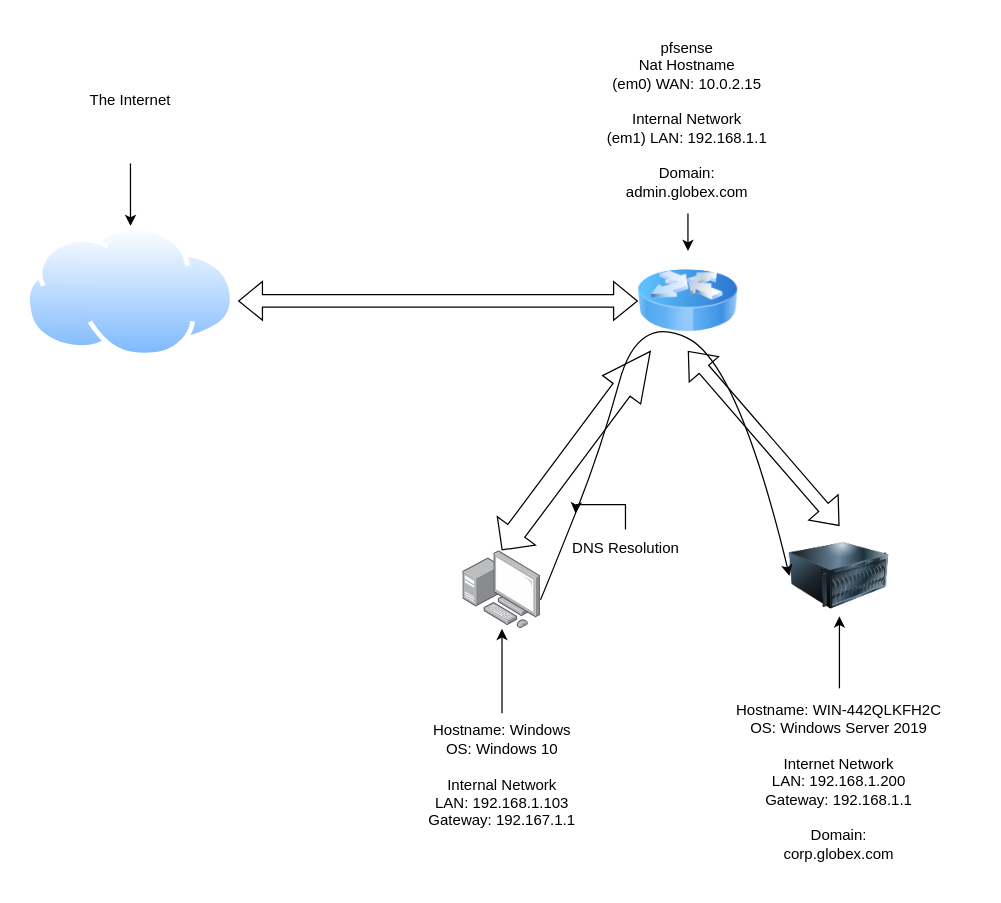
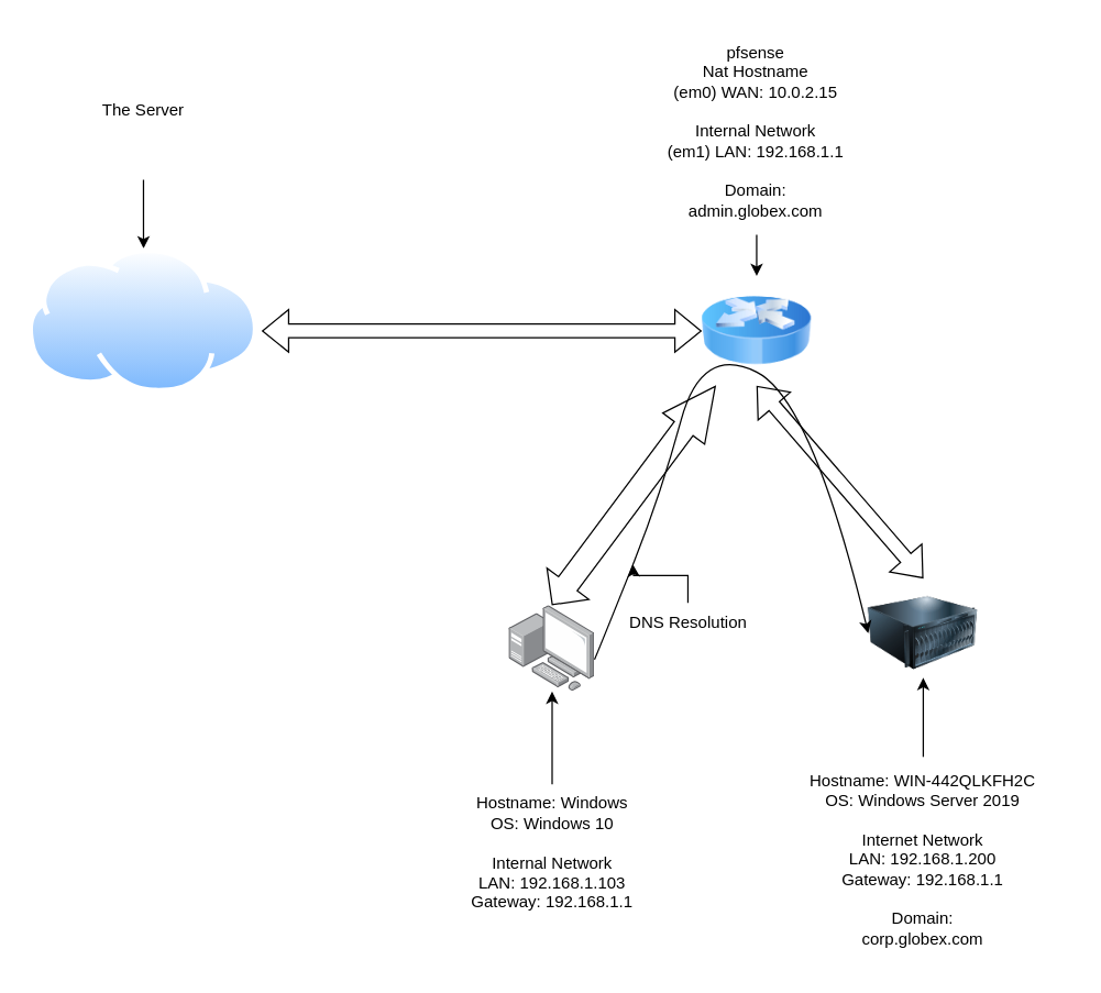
- <mxCell id="8" value="The Internet" style="text;html=1;strokeColor=none;fillColor=none;align=center;verticalAlign=middle;whiteSpace=wrap;rounded=0;" parent="1" vertex="1"><mxGeometry x="23.93" y="30" width="160" height="100" as="geometry" /></mxCell>
+ <mxCell id="8" value="The Server" style="text;html=1;strokeColor=none;fillColor=none;align=center;verticalAlign=middle;whiteSpace=wrap;rounded=0;" parent="1" vertex="1"><mxGeometry x="23.93" y="30" width="160" height="100" as="geometry" /></mxCell>
- <mxCell id="19" value="DNS Resolution" style="text;html=1;align=center;verticalAlign=middle;resizable=0;points=[];autosize=1;strokeColor=none;fillColor=none;" vertex="1" parent="1"><mxGeometry x="445" y="423" width="110" height="30" as="geometry" /></mxCell>
+ <mxCell id="19" value="DNS Resolution" style="text;html=1;align=center;verticalAlign=middle;resizable=0;points=[];autosize=1;strokeColor=none;fillColor=none;" vertex="1" parent="1"><mxGeometry x="445" y="438" width="110" height="30" as="geometry" /></mxCell>
- <mxCell id="12" value="Hostname: Windows&lt;br&gt;OS: Windows 10&lt;br&gt;&lt;br&gt;Internal Network&lt;br&gt;LAN: 192.168.1.103&lt;br&gt;Gateway: 192.167.1.1" style="text;html=1;strokeColor=none;fillColor=none;align=center;verticalAlign=middle;whiteSpace=wrap;rounded=0;" parent="1" vertex="1"><mxGeometry x="308.7" y="570" width="185" height="100" as="geometry" /></mxCell>
+ <mxCell id="12" value="Hostname: Windows&lt;br&gt;OS: Windows 10&lt;br&gt;&lt;br&gt;Internal Network&lt;br&gt;LAN: 192.168.1.103&lt;br&gt;Gateway: 192.168.1.1" style="text;html=1;strokeColor=none;fillColor=none;align=center;verticalAlign=middle;whiteSpace=wrap;rounded=0;" parent="1" vertex="1"><mxGeometry x="308.7" y="570" width="185" height="100" as="geometry" /></mxCell>
